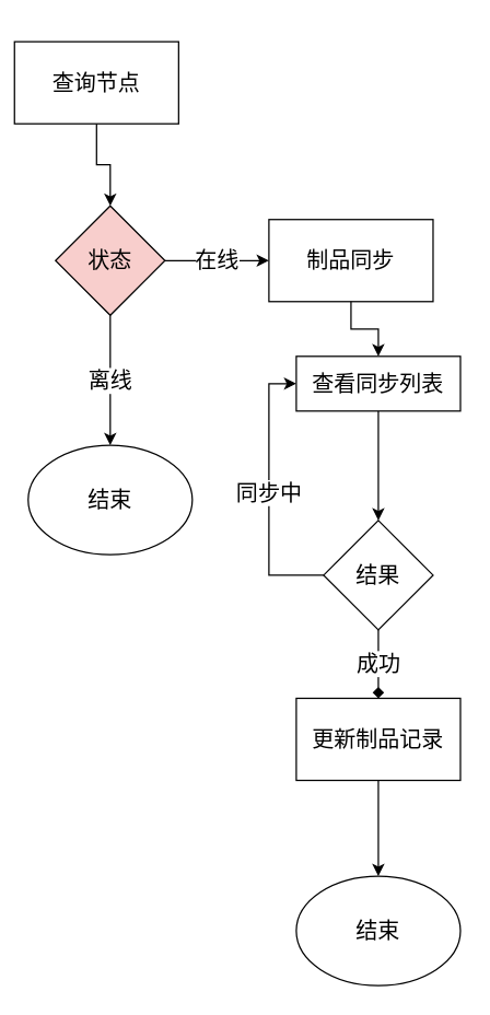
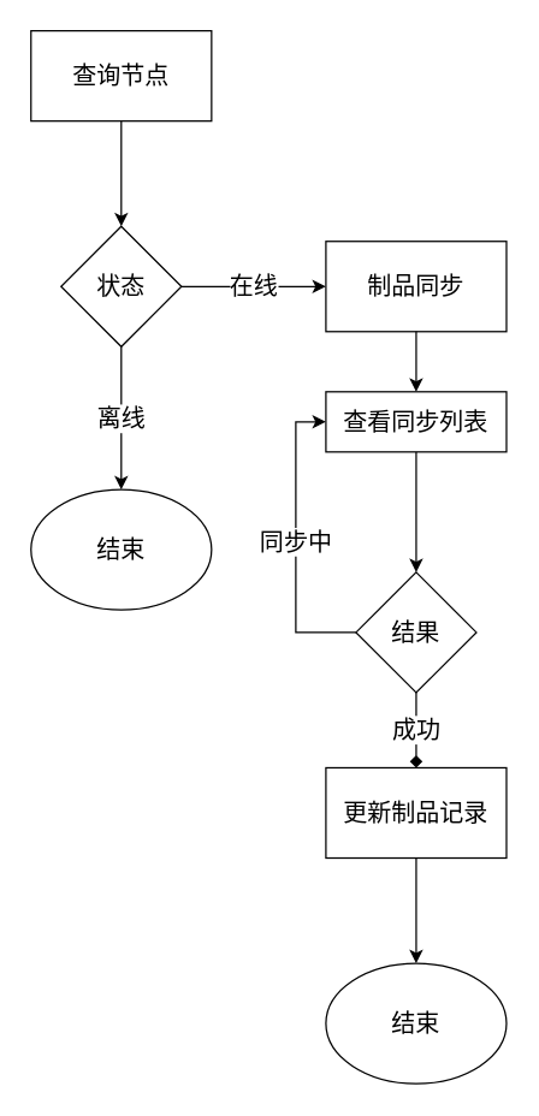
- <mxCell id="3" value="查询节点" style="whiteSpace=wrap;html=1;fontSize=16;" vertex="1" parent="1"><mxGeometry x="10" y="30" width="120" height="60" as="geometry" /></mxCell>
+ <mxCell id="3" value="查询节点" style="whiteSpace=wrap;html=1;fontSize=16;" vertex="1" parent="1"><mxGeometry x="20" y="20" width="120" height="60" as="geometry" /></mxCell>
- <mxCell id="6" value="状态" style="rhombus;whiteSpace=wrap;html=1;fontSize=16;fillColor=#f8cecc;" vertex="1" parent="1"><mxGeometry x="40" y="150" width="80" height="80" as="geometry" /></mxCell>
+ <mxCell id="6" value="状态" style="rhombus;whiteSpace=wrap;html=1;fontSize=16;" vertex="1" parent="1"><mxGeometry x="40" y="150" width="80" height="80" as="geometry" /></mxCell>
- <mxCell id="9" value="制品同步" style="whiteSpace=wrap;html=1;fontSize=16;" vertex="1" parent="1"><mxGeometry x="196" y="160" width="120" height="60" as="geometry" /></mxCell>
+ <mxCell id="9" value="制品同步" style="whiteSpace=wrap;html=1;fontSize=16;" vertex="1" parent="1"><mxGeometry x="216" y="160" width="120" height="60" as="geometry" /></mxCell>
